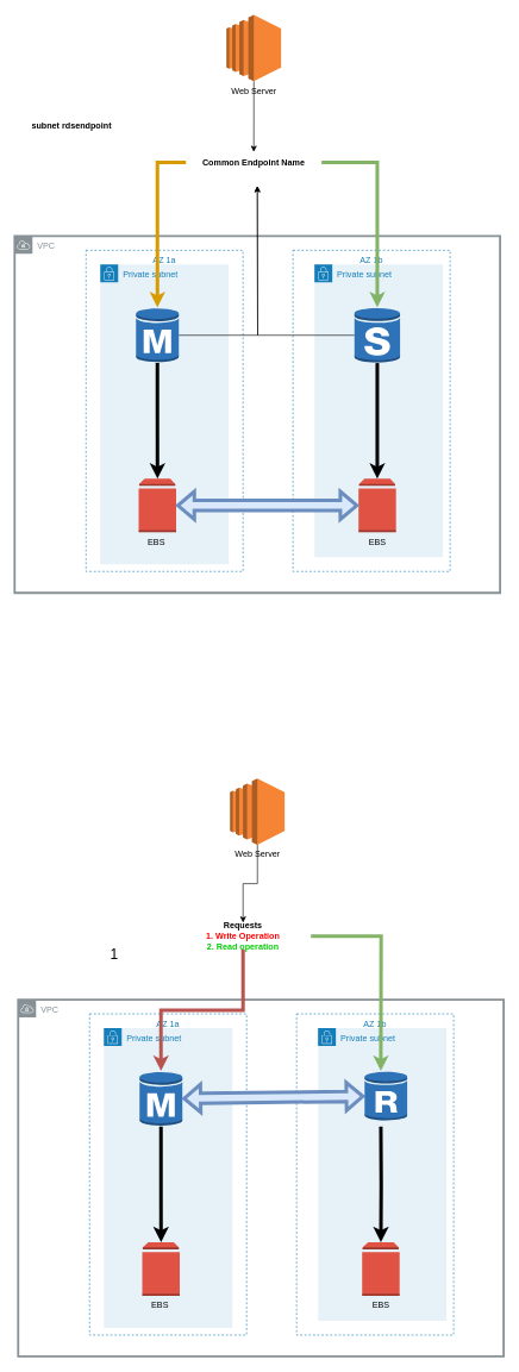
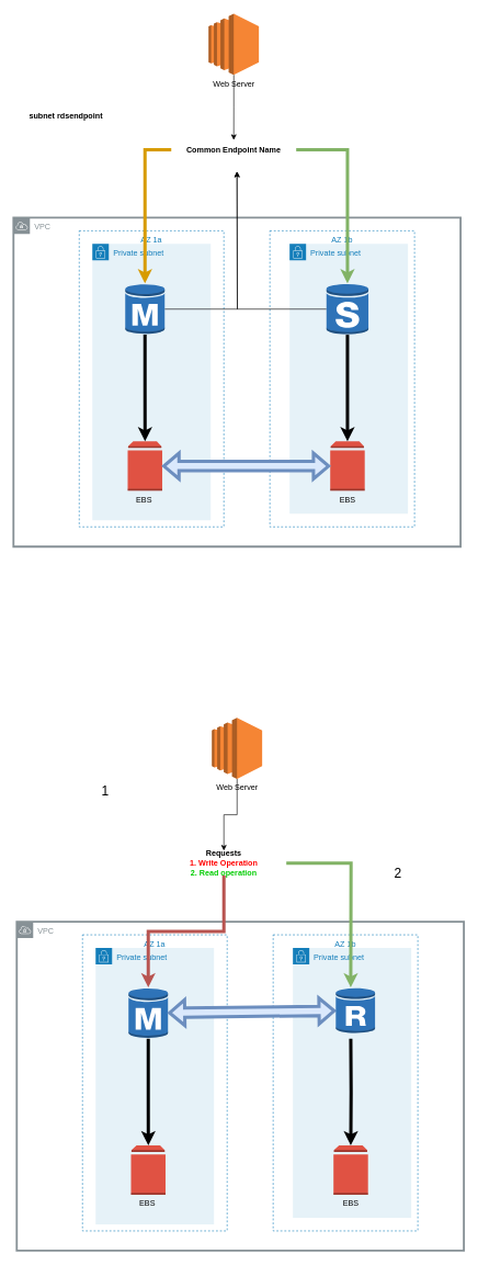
+ <mxCell id="40" value="&lt;font style=&quot;font-size: 20px&quot; color=&quot;#000000&quot;&gt;2&lt;/font&gt;" style="text;html=1;strokeColor=none;fillColor=none;align=center;verticalAlign=middle;whiteSpace=wrap;rounded=0;fontColor=#00CC00;" vertex="1" parent="1"><mxGeometry x="575" y="1310" width="60" height="30" as="geometry" /></mxCell>
- <mxCell id="39" value="&lt;font style=&quot;font-size: 20px&quot; color=&quot;#000000&quot;&gt;1&lt;/font&gt;" style="text;html=1;strokeColor=none;fillColor=none;align=center;verticalAlign=middle;whiteSpace=wrap;rounded=0;fontColor=#00CC00;" vertex="1" parent="1"><mxGeometry x="130" y="1320" width="60" height="30" as="geometry" /></mxCell>
+ <mxCell id="39" value="&lt;font style=&quot;font-size: 20px&quot; color=&quot;#000000&quot;&gt;1&lt;/font&gt;" style="text;html=1;strokeColor=none;fillColor=none;align=center;verticalAlign=middle;whiteSpace=wrap;rounded=0;fontColor=#00CC00;" vertex="1" parent="1"><mxGeometry x="130" y="1185" width="60" height="30" as="geometry" /></mxCell>
